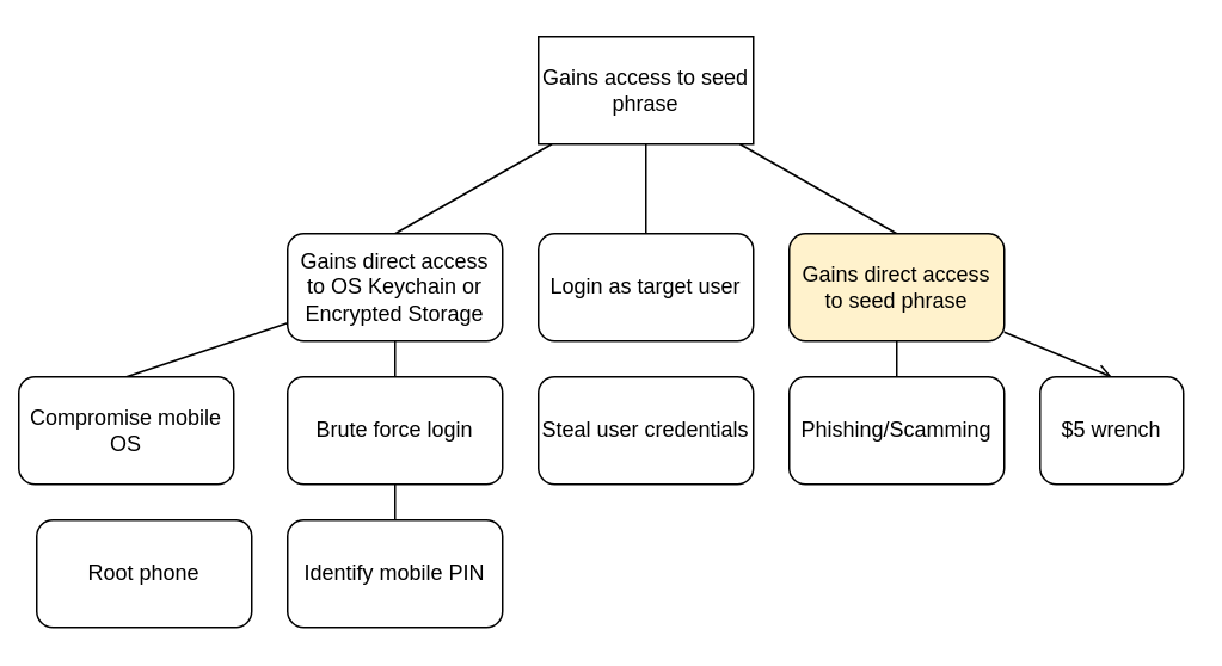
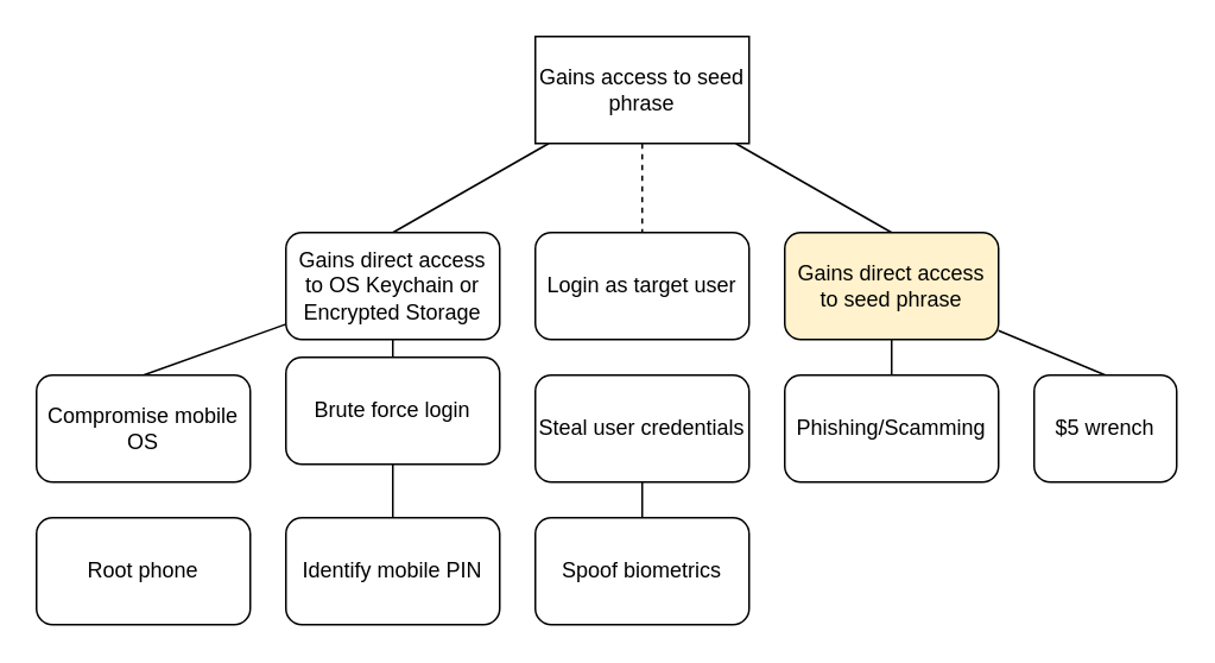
- <mxCell id="3" style="edgeStyle=none;rounded=0;orthogonalLoop=1;jettySize=auto;html=1;entryX=0.5;entryY=0;entryDx=0;entryDy=0;endArrow=none;endFill=0;" parent="1" source="5" target="9" edge="1"><mxGeometry relative="1" as="geometry" /></mxCell>
+ <mxCell id="3" style="edgeStyle=none;rounded=0;orthogonalLoop=1;jettySize=auto;html=1;entryX=0.5;entryY=0;entryDx=0;entryDy=0;endArrow=none;endFill=0;dashed=1;" parent="1" source="5" target="9" edge="1"><mxGeometry relative="1" as="geometry" /></mxCell>
- <mxCell id="11" style="edgeStyle=none;rounded=0;orthogonalLoop=1;jettySize=auto;html=1;entryX=0.5;entryY=0;entryDx=0;entryDy=0;endArrow=open;endFill=0;" parent="1" source="12" target="22" edge="1"><mxGeometry relative="1" as="geometry" /></mxCell>
+ <mxCell id="11" style="edgeStyle=none;rounded=0;orthogonalLoop=1;jettySize=auto;html=1;entryX=0.5;entryY=0;entryDx=0;entryDy=0;endArrow=none;endFill=0;" parent="1" source="12" target="22" edge="1"><mxGeometry relative="1" as="geometry" /></mxCell>
- <mxCell id="13" value="Compromise mobile OS" style="rounded=1;whiteSpace=wrap;html=1;strokeColor=#000000;" parent="1" vertex="1"><mxGeometry x="10" y="210" width="120" height="60" as="geometry" /></mxCell>
+ <mxCell id="13" value="Compromise mobile OS" style="rounded=1;whiteSpace=wrap;html=1;strokeColor=#000000;" parent="1" vertex="1"><mxGeometry x="20" y="210" width="120" height="60" as="geometry" /></mxCell>
- <mxCell id="16" value="Brute force login" style="rounded=1;whiteSpace=wrap;html=1;strokeColor=#000000;" parent="1" vertex="1"><mxGeometry x="160" y="210" width="120" height="60" as="geometry" /></mxCell>
+ <mxCell id="16" value="Brute force login" style="rounded=1;whiteSpace=wrap;html=1;strokeColor=#000000;" parent="1" vertex="1"><mxGeometry x="160" y="200" width="120" height="60" as="geometry" /></mxCell>
+ <mxCell id="17" style="edgeStyle=none;rounded=0;orthogonalLoop=1;jettySize=auto;html=1;entryX=0.5;entryY=0;entryDx=0;entryDy=0;endArrow=none;endFill=0;" parent="1" source="18" target="20" edge="1"><mxGeometry relative="1" as="geometry" /></mxCell>
+ <mxCell id="20" value="Spoof biometrics" style="rounded=1;whiteSpace=wrap;html=1;strokeColor=#000000;" parent="1" vertex="1"><mxGeometry x="300" y="290" width="120" height="60" as="geometry" /></mxCell>
